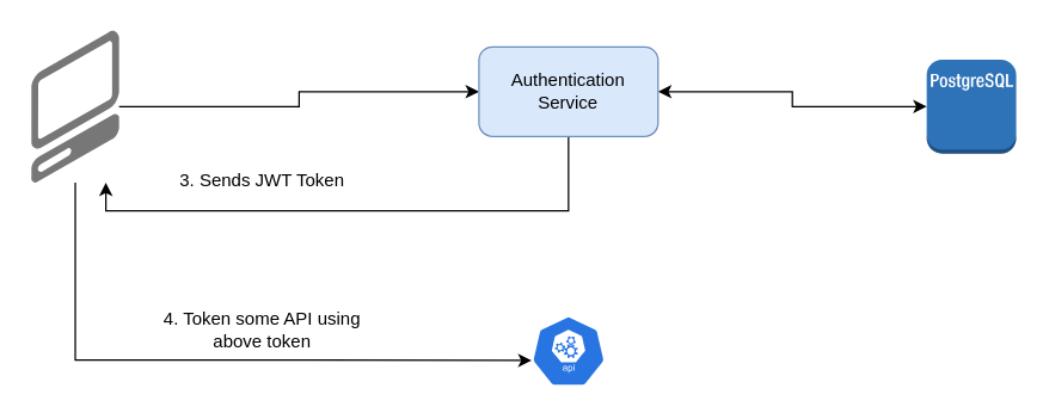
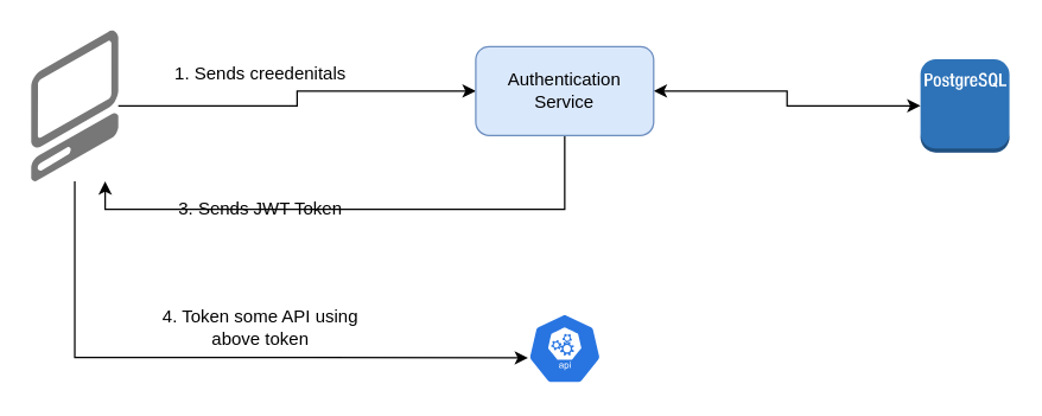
+ <mxCell id="6" value="1. Sends creedenitals" style="text;html=1;strokeColor=none;fillColor=none;align=center;verticalAlign=middle;whiteSpace=wrap;rounded=0;" vertex="1" parent="1"><mxGeometry x="100" y="39.5" width="150" height="20" as="geometry" /></mxCell>
- <mxCell id="9" value="3. Sends JWT Token" style="text;html=1;strokeColor=none;fillColor=none;align=center;verticalAlign=middle;whiteSpace=wrap;rounded=0;" vertex="1" parent="1"><mxGeometry x="100" y="111" width="150" height="20" as="geometry" /></mxCell>
+ <mxCell id="9" value="3. Sends JWT Token" style="text;html=1;strokeColor=none;fillColor=none;align=center;verticalAlign=middle;whiteSpace=wrap;rounded=0;" vertex="1" parent="1"><mxGeometry x="100" y="131" width="150" height="20" as="geometry" /></mxCell>
